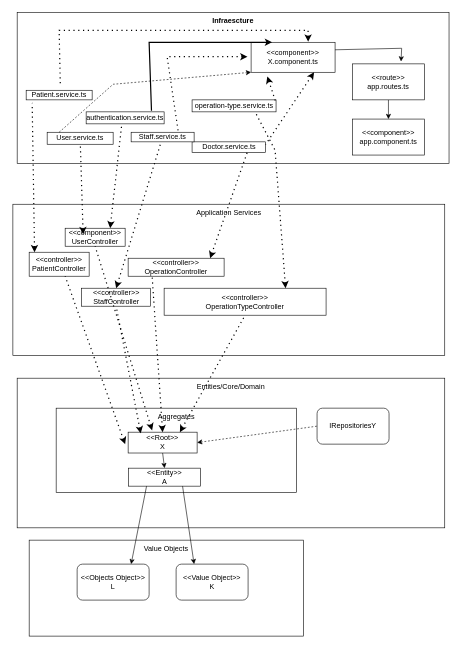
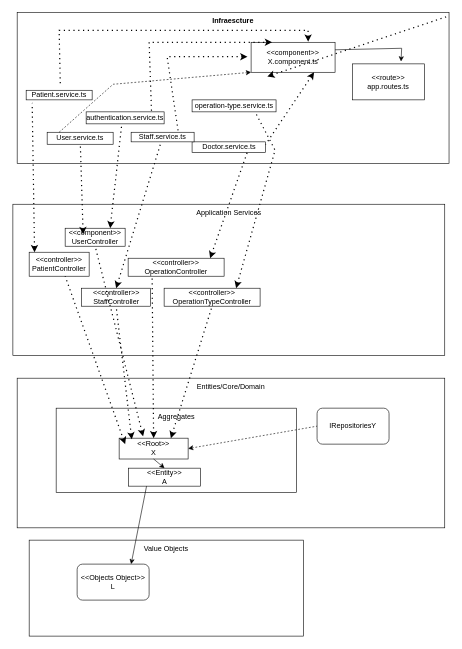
- <mxCell id="42" value="" style="endArrow=classic;dashed=0;html=1;dashPattern=1 3;strokeWidth=2;rounded=0;entryX=0.25;entryY=0;entryDx=0;entryDy=0;startArrow=none;startFill=0;endFill=1;exitX=0.838;exitY=-0.1;exitDx=0;exitDy=0;exitPerimeter=0;" parent="1" source="7" target="38" edge="1"><mxGeometry width="50" height="50" relative="1" as="geometry"><mxPoint x="188" y="180" as="sourcePoint" /><mxPoint x="238" y="130" as="targetPoint" /><Array as="points"><mxPoint x="248" y="70" /></Array></mxGeometry></mxCell>
+ <mxCell id="42" value="" style="endArrow=classic;dashed=1;html=1;dashPattern=1 3;strokeWidth=2;rounded=0;entryX=0.25;entryY=0;entryDx=0;entryDy=0;startArrow=none;startFill=0;endFill=1;exitX=0.838;exitY=-0.1;exitDx=0;exitDy=0;exitPerimeter=0;" parent="1" source="7" target="38" edge="1"><mxGeometry width="50" height="50" relative="1" as="geometry"><mxPoint x="188" y="180" as="sourcePoint" /><mxPoint x="238" y="130" as="targetPoint" /><Array as="points"><mxPoint x="248" y="70" /></Array></mxGeometry></mxCell>
- <mxCell id="39" value="" style="endArrow=none;dashed=1;html=1;dashPattern=1 3;strokeWidth=2;rounded=0;entryX=1;entryY=0.25;entryDx=0;entryDy=0;exitX=0.193;exitY=1.14;exitDx=0;exitDy=0;startArrow=classic;startFill=1;exitPerimeter=0;" parent="1" source="38" target="12" edge="1"><mxGeometry width="50" height="50" relative="1" as="geometry"><mxPoint x="378" y="320" as="sourcePoint" /><mxPoint x="428" y="270" as="targetPoint" /></mxGeometry></mxCell>
+ <mxCell id="39" value="" style="endArrow=none;dashed=1;html=1;dashPattern=1 3;strokeWidth=2;rounded=0;exitX=0.193;exitY=1.14;exitDx=0;exitDy=0;startArrow=classic;startFill=1;exitPerimeter=0;" parent="1" source="38" target="2" edge="1"><mxGeometry width="50" height="50" relative="1" as="geometry"><mxPoint x="378" y="320" as="sourcePoint" /><mxPoint x="428" y="270" as="targetPoint" /></mxGeometry></mxCell>
- <mxCell id="47" style="edgeStyle=orthogonalEdgeStyle;rounded=0;orthogonalLoop=1;jettySize=auto;html=1;exitX=0.5;exitY=1;exitDx=0;exitDy=0;entryX=0.5;entryY=0;entryDx=0;entryDy=0;" parent="1" source="48" target="46" edge="1"><mxGeometry relative="1" as="geometry" /></mxCell>
- <mxCell id="46" value="&amp;lt;&amp;lt;component&amp;gt;&amp;gt;&lt;br&gt;app.component.ts" style="rounded=0;whiteSpace=wrap;html=1;" parent="1" vertex="1"><mxGeometry x="587" y="198" width="120" height="60" as="geometry" /></mxCell>
- <mxCell id="13" value="&amp;lt;&amp;lt;controller&amp;gt;&amp;gt;&lt;br&gt;OperationTypeController" style="rounded=0;whiteSpace=wrap;html=1;" parent="1" vertex="1"><mxGeometry x="273" y="480" width="270" height="45" as="geometry" /></mxCell>
+ <mxCell id="13" value="&amp;lt;&amp;lt;controller&amp;gt;&amp;gt;&lt;br&gt;OperationTypeController" style="rounded=0;whiteSpace=wrap;html=1;" parent="1" vertex="1"><mxGeometry x="273" y="480" width="160" height="30" as="geometry" /></mxCell>
- <mxCell id="24" value="&amp;lt;&amp;lt;Root&amp;gt;&amp;gt;&lt;br&gt;X" style="rounded=0;whiteSpace=wrap;html=1;" parent="1" vertex="1"><mxGeometry x="213" y="720" width="115" height="34.75" as="geometry" /></mxCell>
+ <mxCell id="24" value="&amp;lt;&amp;lt;Root&amp;gt;&amp;gt;&lt;br&gt;X" style="rounded=0;whiteSpace=wrap;html=1;" parent="1" vertex="1"><mxGeometry x="198" y="730" width="115" height="34.75" as="geometry" /></mxCell>
- <mxCell id="30" value="" style="endArrow=none;html=1;rounded=0;entryX=0.75;entryY=1;entryDx=0;entryDy=0;exitX=0.25;exitY=0;exitDx=0;exitDy=0;startArrow=classic;startFill=1;" parent="1" source="28" target="25" edge="1"><mxGeometry width="50" height="50" relative="1" as="geometry"><mxPoint x="378" y="870" as="sourcePoint" /><mxPoint x="428" y="820" as="targetPoint" /></mxGeometry></mxCell>
- <mxCell id="28" value="&amp;lt;&amp;lt;Value Object&amp;gt;&amp;gt;&lt;br&gt;K" style="rounded=1;whiteSpace=wrap;html=1;" parent="1" vertex="1"><mxGeometry x="293" y="940" width="120" height="60" as="geometry" /></mxCell>
